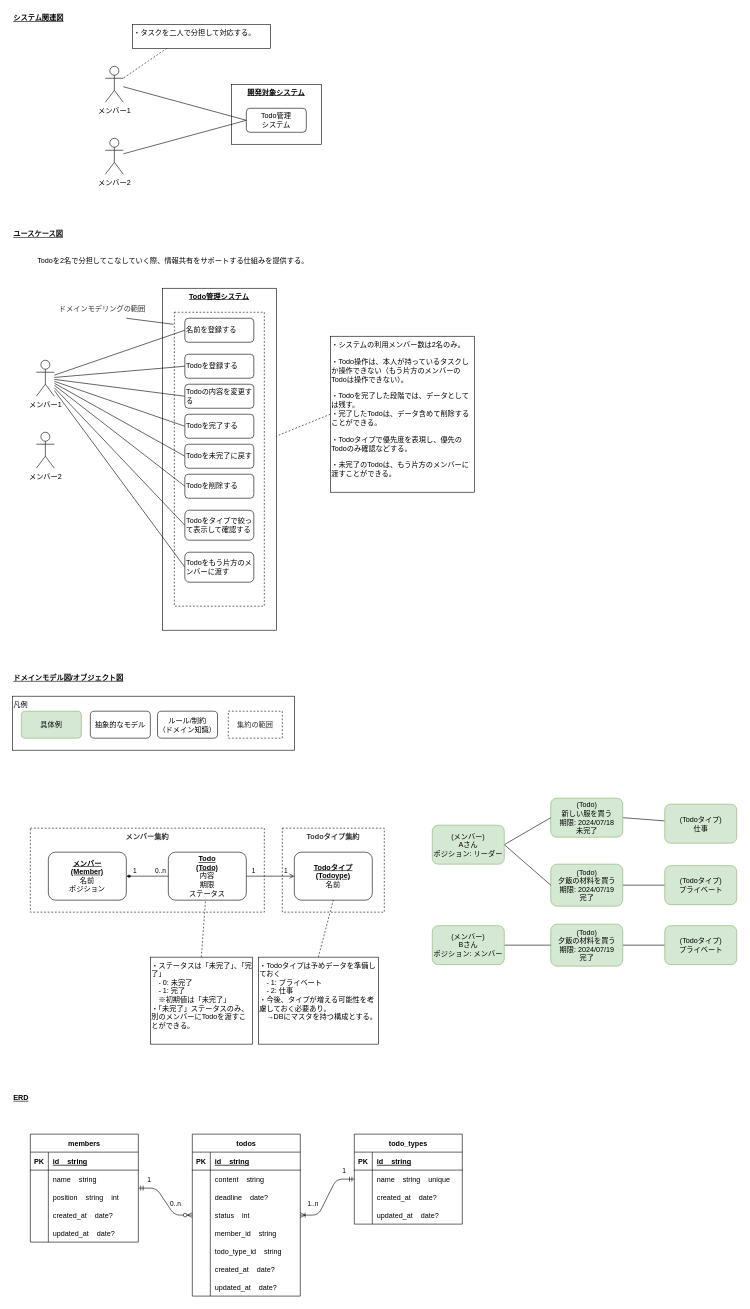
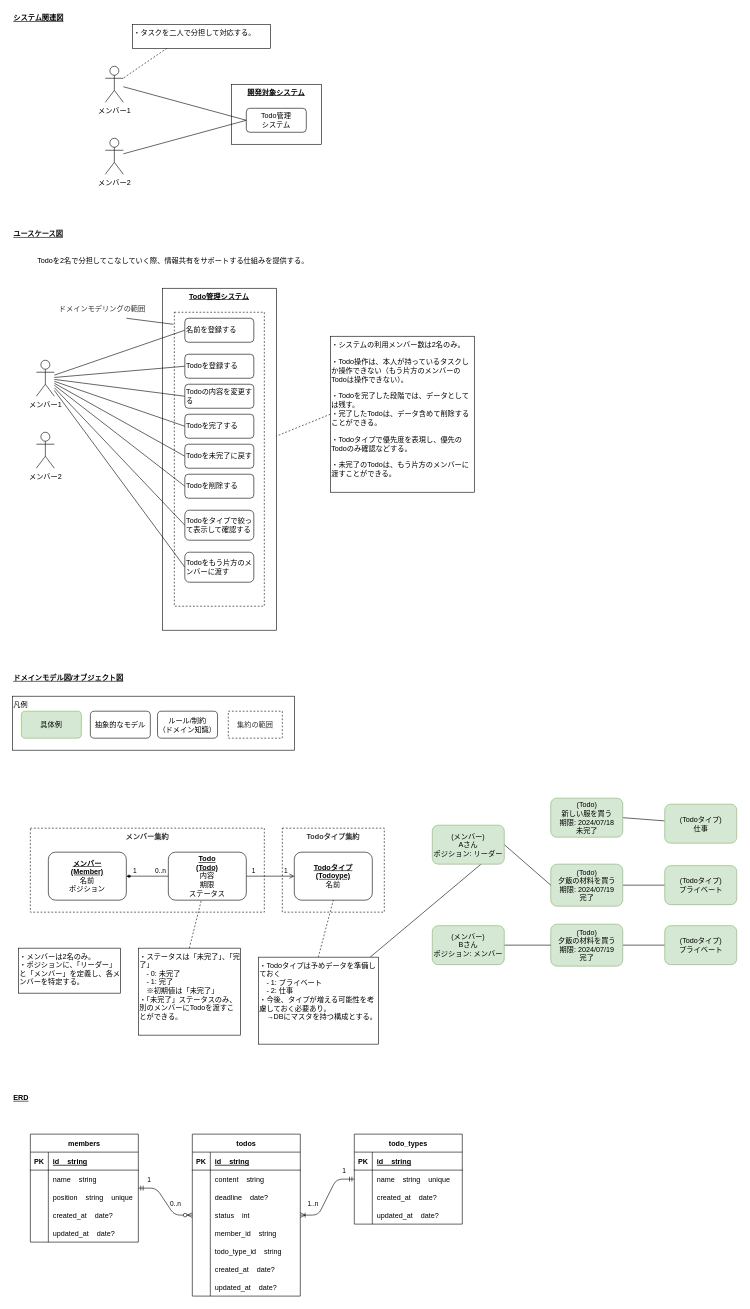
- <mxCell id="45" style="edgeStyle=none;html=1;exitX=1;exitY=0.5;exitDx=0;exitDy=0;entryX=0;entryY=0.5;entryDx=0;entryDy=0;endArrow=none;endFill=0;" parent="1" source="47" target="32" edge="1"><mxGeometry relative="1" as="geometry" /></mxCell>
+ <mxCell id="45" style="edgeStyle=none;html=1;exitX=1;exitY=0.5;exitDx=0;exitDy=0;endArrow=none;endFill=0;" parent="1" source="47" target="63" edge="1"><mxGeometry relative="1" as="geometry" /></mxCell>
+ <mxCell id="64" value="・メンバーは2名のみ。&lt;br&gt;・ポジションに、「リーダー」と「メンバー」を定義し、各メンバーを特定する。" style="rounded=0;whiteSpace=wrap;html=1;align=left;verticalAlign=top;" parent="1" vertex="1"><mxGeometry x="30" y="1580" width="170" height="75" as="geometry" /></mxCell>
- <mxCell id="61" value="・ステータスは「未完了」、「完了」&lt;br&gt;　- 0: 未完了&lt;br&gt;　- 1: 完了&lt;br&gt;　※初期値は「未完了」&lt;br&gt;・「未完了」ステータスのみ、別のメンバーにTodoを渡すことができる。" style="rounded=0;whiteSpace=wrap;html=1;align=left;verticalAlign=top;" parent="1" vertex="1"><mxGeometry x="250" y="1595" width="170" height="145" as="geometry" /></mxCell>
+ <mxCell id="61" value="・ステータスは「未完了」、「完了」&lt;br&gt;　- 0: 未完了&lt;br&gt;　- 1: 完了&lt;br&gt;　※初期値は「未完了」&lt;br&gt;・「未完了」ステータスのみ、別のメンバーにTodoを渡すことができる。" style="rounded=0;whiteSpace=wrap;html=1;align=left;verticalAlign=top;" parent="1" vertex="1"><mxGeometry x="230" y="1580" width="170" height="145" as="geometry" /></mxCell>
- <mxCell id="74" value="position    string    int" style="shape=partialRectangle;connectable=0;fillColor=none;top=0;left=0;bottom=0;right=0;align=left;spacingLeft=6;overflow=hidden;" parent="72" vertex="1"><mxGeometry x="30" width="150" height="30" as="geometry"><mxRectangle width="150" height="30" as="alternateBounds" /></mxGeometry></mxCell>
+ <mxCell id="74" value="position    string    unique" style="shape=partialRectangle;connectable=0;fillColor=none;top=0;left=0;bottom=0;right=0;align=left;spacingLeft=6;overflow=hidden;" parent="72" vertex="1"><mxGeometry x="30" width="150" height="30" as="geometry"><mxRectangle width="150" height="30" as="alternateBounds" /></mxGeometry></mxCell>
